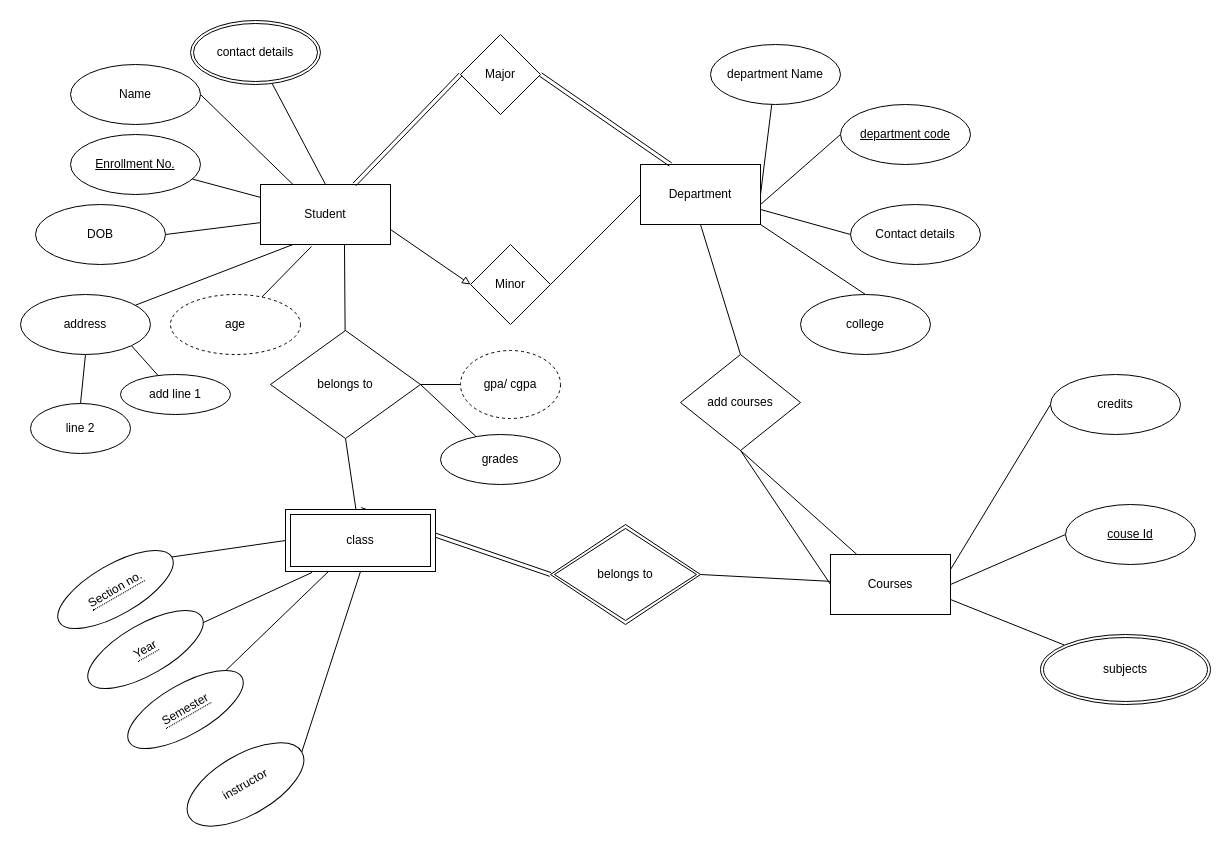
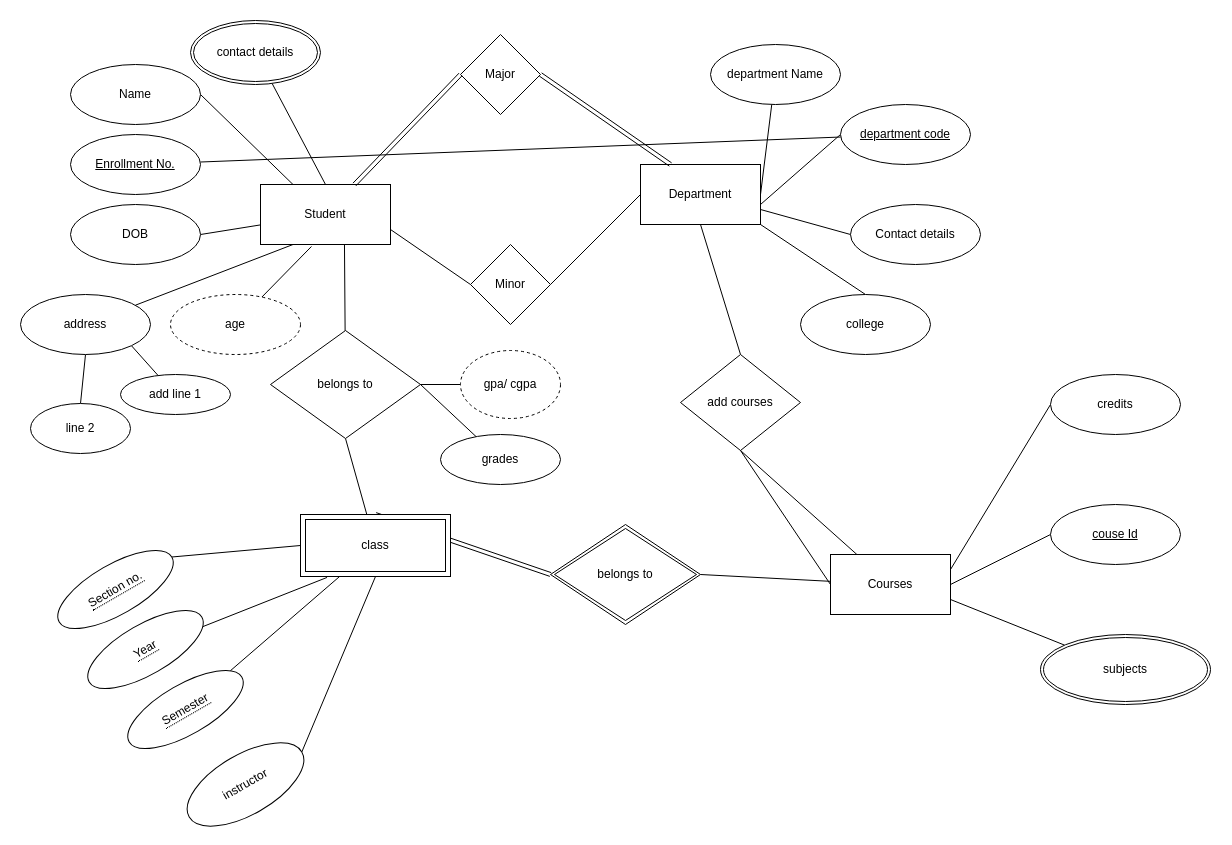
- <mxCell id="7" style="rounded=0;orthogonalLoop=1;jettySize=auto;html=1;endArrow=none;endFill=0;" edge="1" parent="1" source="8" target="4"><mxGeometry relative="1" as="geometry" /></mxCell>
+ <mxCell id="7" style="rounded=0;orthogonalLoop=1;jettySize=auto;html=1;endArrow=none;endFill=0;" edge="1" parent="1" source="8" target="29"><mxGeometry relative="1" as="geometry" /></mxCell>
- <mxCell id="10" value="DOB" style="ellipse;whiteSpace=wrap;html=1;" vertex="1" parent="1"><mxGeometry x="35" y="204" width="130" height="60" as="geometry" /></mxCell>
+ <mxCell id="10" value="DOB" style="ellipse;whiteSpace=wrap;html=1;" vertex="1" parent="1"><mxGeometry x="70" y="204" width="130" height="60" as="geometry" /></mxCell>
- <mxCell id="2" style="rounded=0;orthogonalLoop=1;jettySize=auto;html=1;endArrow=block;endFill=0;entryX=0;entryY=0.5;entryDx=0;entryDy=0;exitX=1;exitY=0.75;exitDx=0;exitDy=0;" edge="1" parent="1" source="4" target="20"><mxGeometry relative="1" as="geometry" /></mxCell>
+ <mxCell id="2" style="rounded=0;orthogonalLoop=1;jettySize=auto;html=1;endArrow=none;endFill=0;entryX=0;entryY=0.5;entryDx=0;entryDy=0;exitX=1;exitY=0.75;exitDx=0;exitDy=0;" edge="1" parent="1" source="4" target="20"><mxGeometry relative="1" as="geometry" /></mxCell>
- <mxCell id="39" value="&lt;u&gt;couse Id&lt;br&gt;&lt;/u&gt;" style="ellipse;whiteSpace=wrap;html=1;" vertex="1" parent="1"><mxGeometry x="1065" y="504" width="130" height="60" as="geometry" /></mxCell>
+ <mxCell id="39" value="&lt;u&gt;couse Id&lt;br&gt;&lt;/u&gt;" style="ellipse;whiteSpace=wrap;html=1;" vertex="1" parent="1"><mxGeometry x="1050" y="504" width="130" height="60" as="geometry" /></mxCell>
- <mxCell id="42" value="class" style="shape=ext;margin=3;double=1;whiteSpace=wrap;html=1;align=center;" vertex="1" parent="1"><mxGeometry x="285" y="509" width="150" height="62" as="geometry" /></mxCell>
+ <mxCell id="42" value="class" style="shape=ext;margin=3;double=1;whiteSpace=wrap;html=1;align=center;" vertex="1" parent="1"><mxGeometry x="300" y="514" width="150" height="62" as="geometry" /></mxCell>
